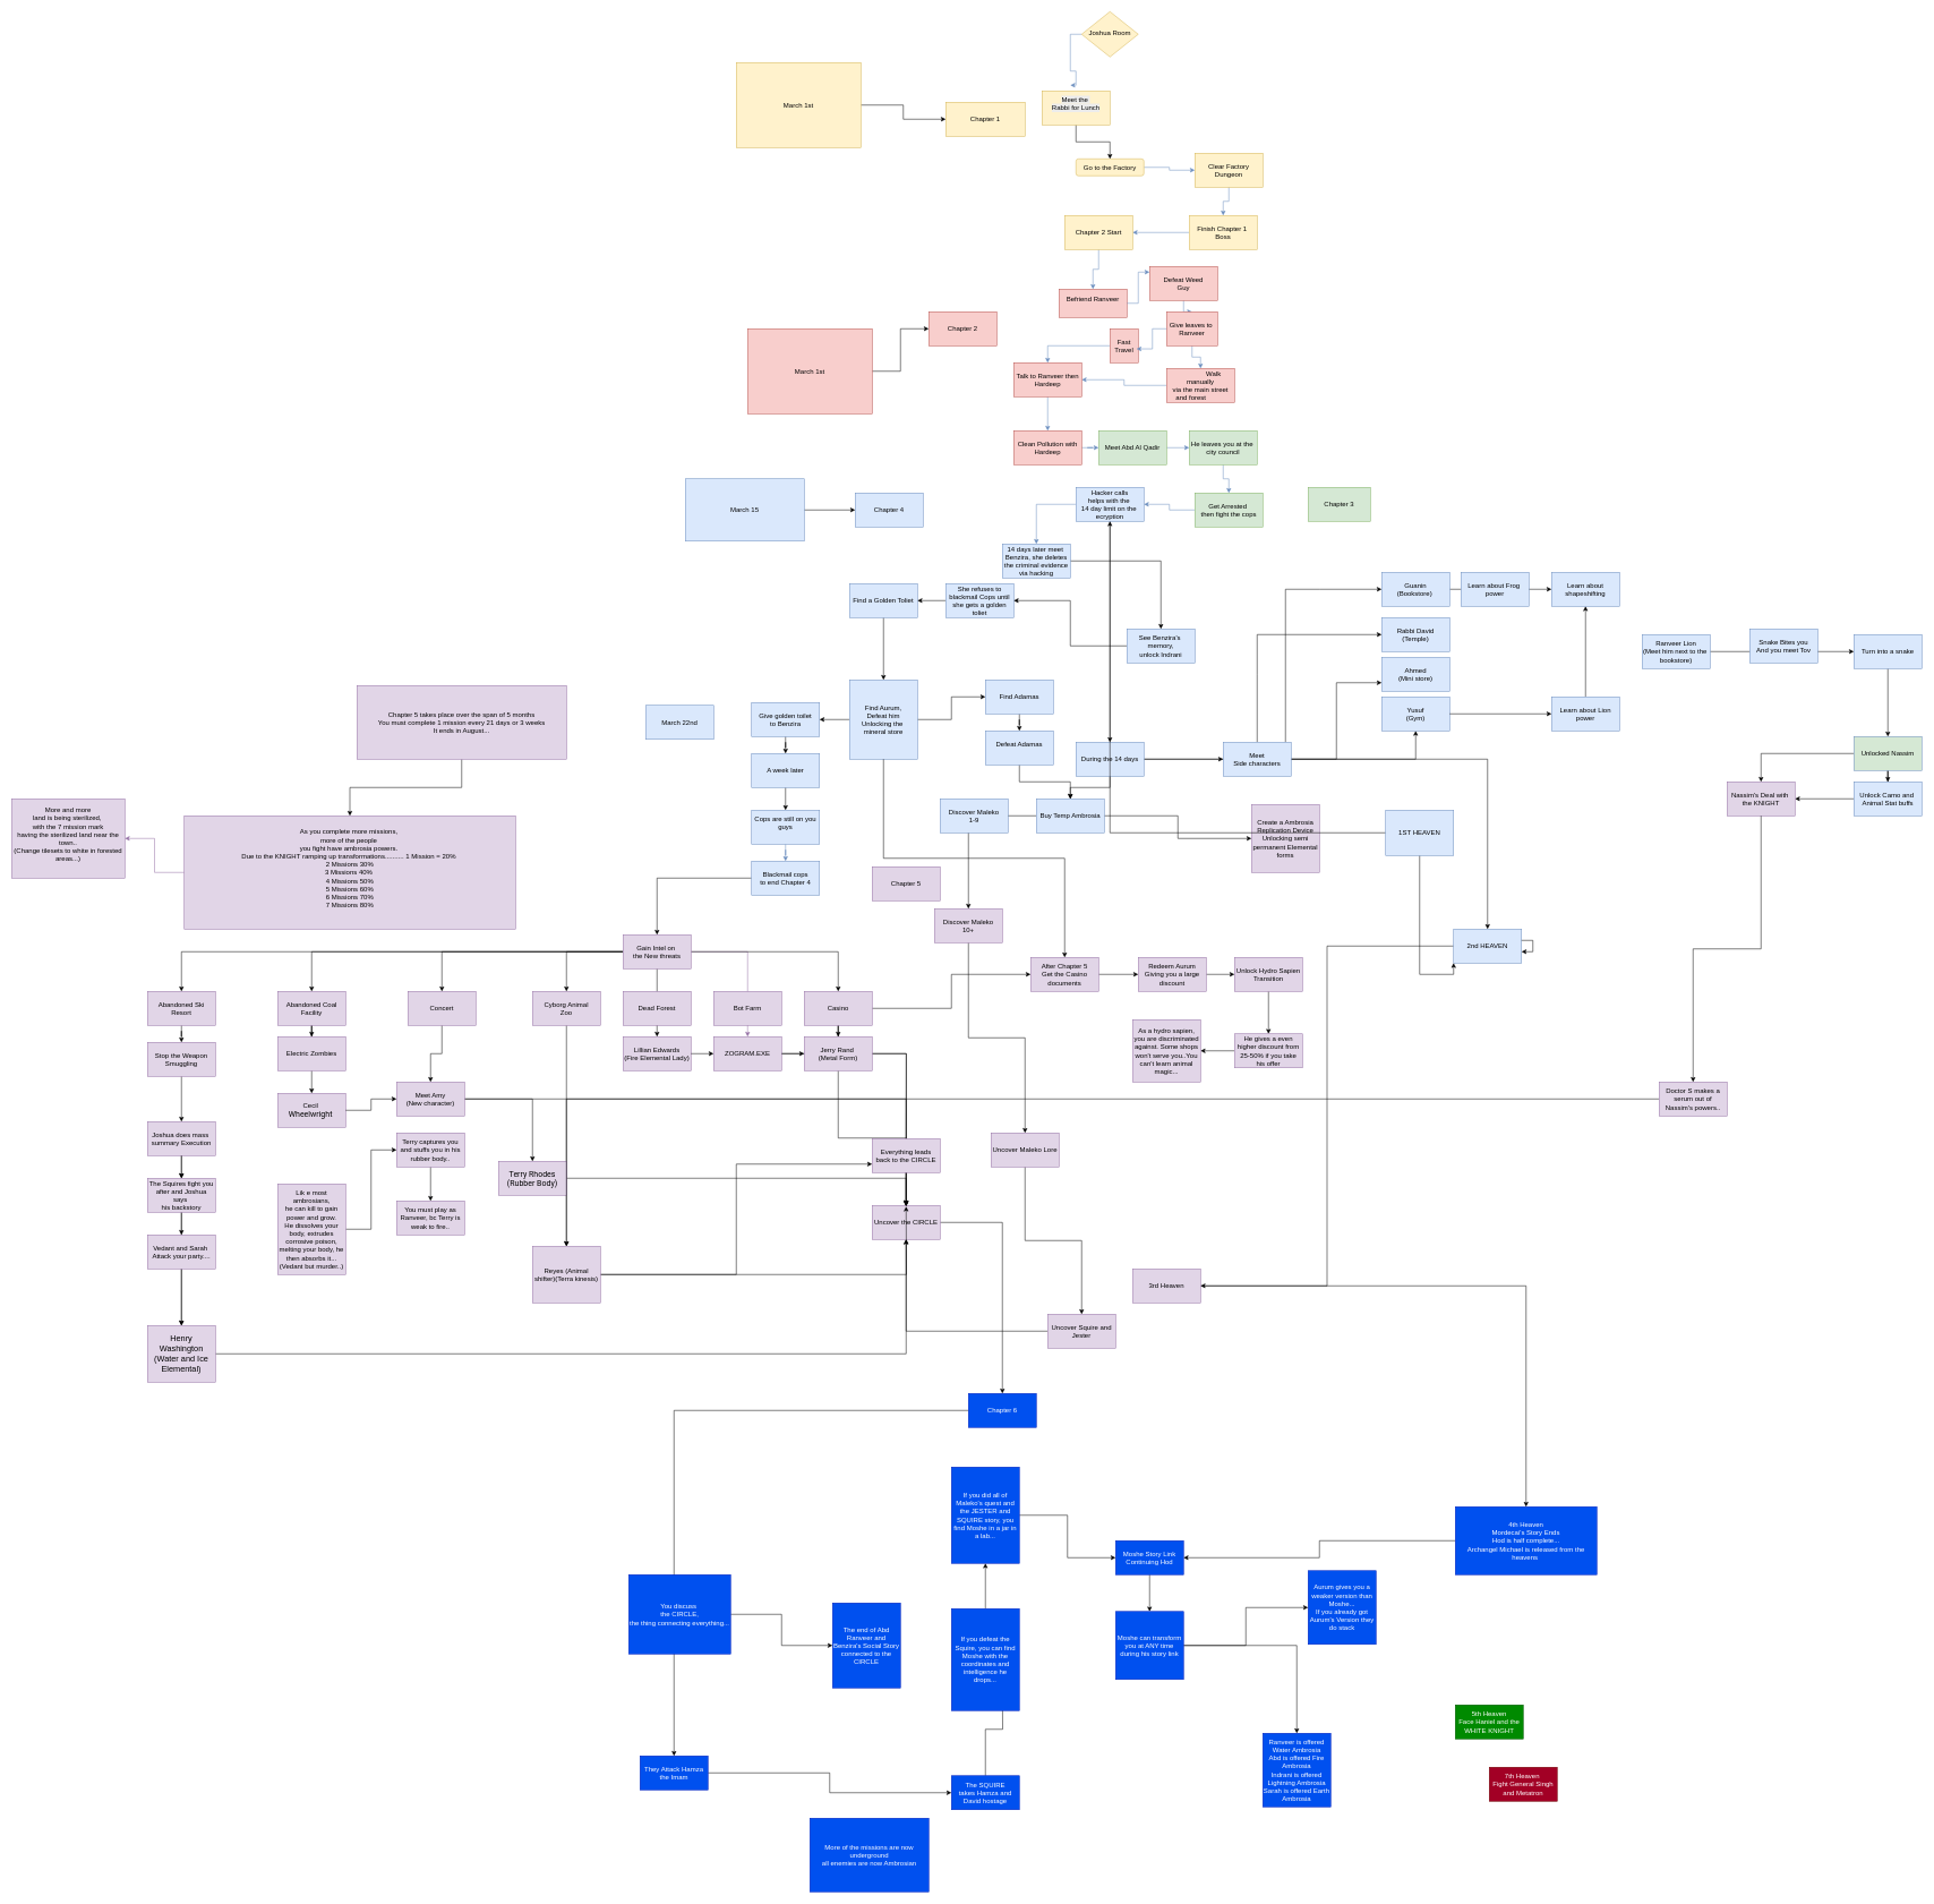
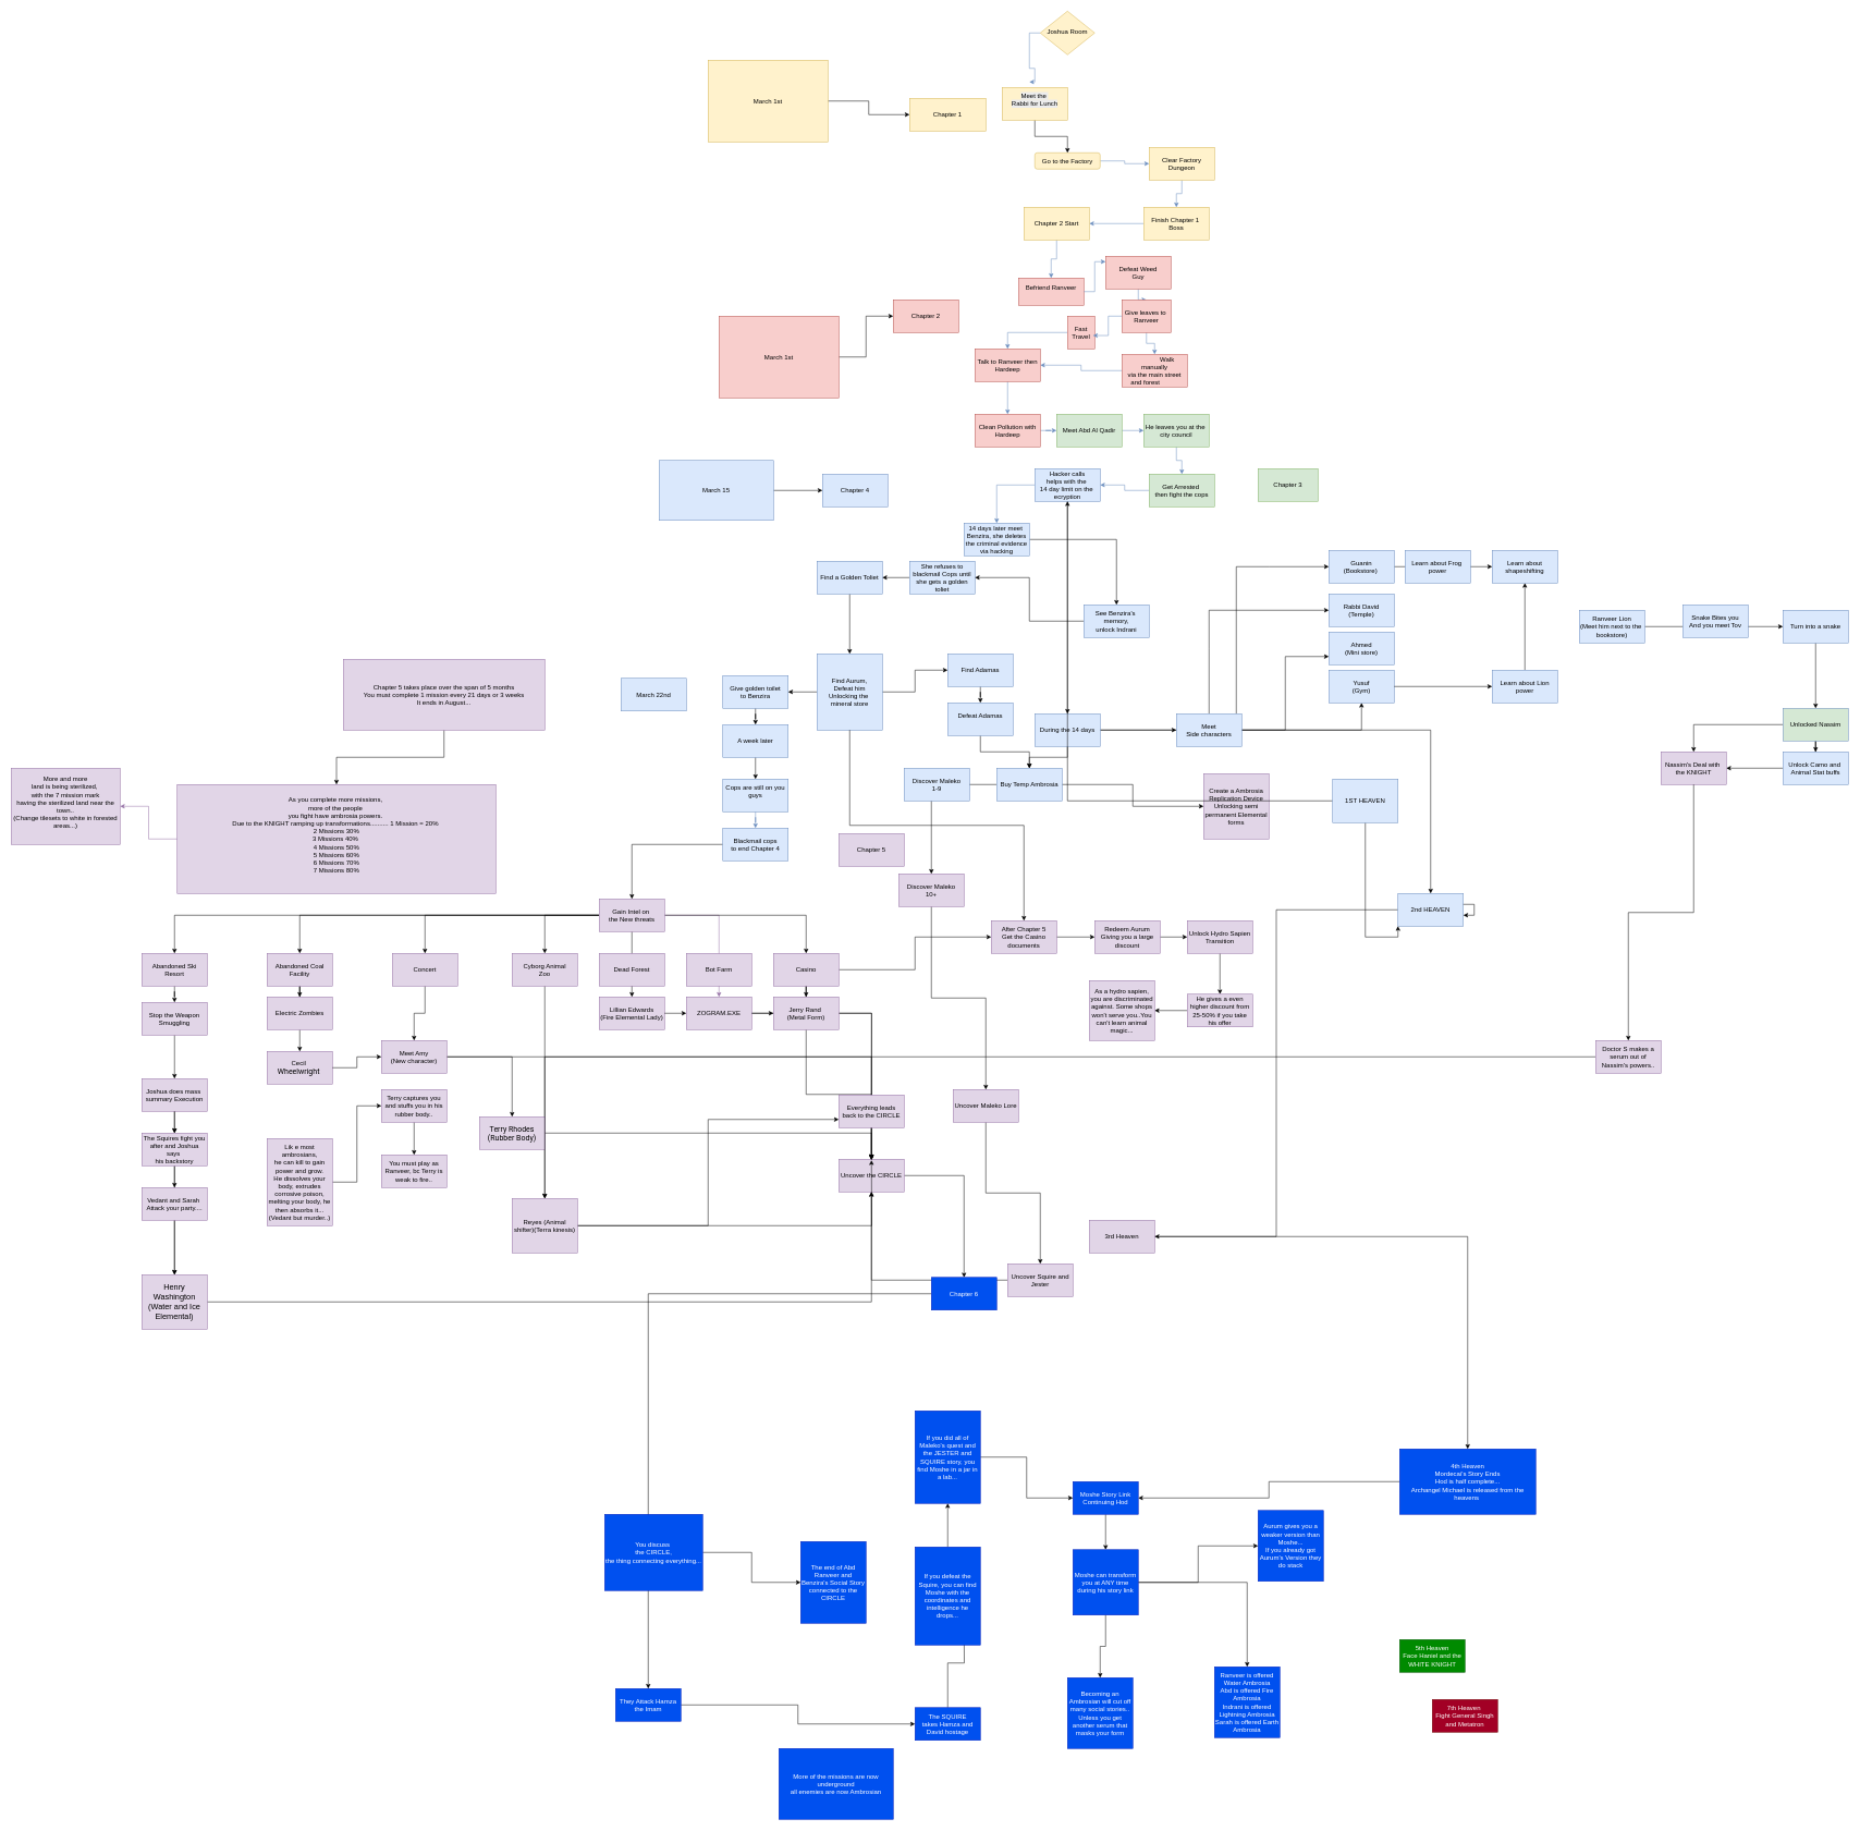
- <mxCell id="148" value="Chapter 6" style="rounded=0;whiteSpace=wrap;html=1;fillColor=#0050ef;strokeColor=#001DBC;fontColor=#ffffff;" parent="1" vertex="1"><mxGeometry x="1710" y="2460" width="120" height="60" as="geometry" /></mxCell>
+ <mxCell id="148" value="Chapter 6" style="rounded=0;whiteSpace=wrap;html=1;fillColor=#0050ef;strokeColor=#001DBC;fontColor=#ffffff;" parent="1" vertex="1"><mxGeometry x="1710" y="2345" width="120" height="60" as="geometry" /></mxCell>
+ <mxCell id="161" style="edgeStyle=orthogonalEdgeStyle;rounded=0;orthogonalLoop=1;jettySize=auto;html=1;" parent="1" source="162" target="205" edge="1"><mxGeometry relative="1" as="geometry" /></mxCell>
+ <mxCell id="205" value="Becoming an Ambrosian will cut off many social stories..&lt;div&gt;Unless you get another serum that masks your form&lt;/div&gt;" style="rounded=0;whiteSpace=wrap;html=1;fillColor=#0050ef;fontColor=#ffffff;strokeColor=#001DBC;" parent="1" vertex="1"><mxGeometry x="1960" y="3080" width="120" height="130" as="geometry" /></mxCell>
